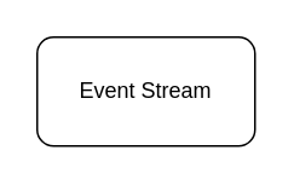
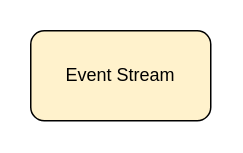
- <mxCell id="2" value="Event Stream" style="rounded=1;whiteSpace=wrap;html=1;" parent="1" vertex="1"><mxGeometry x="20" y="20" width="120" height="60" as="geometry" /></mxCell>
+ <mxCell id="2" value="Event Stream" style="rounded=1;whiteSpace=wrap;html=1;fillColor=#fff2cc;" parent="1" vertex="1"><mxGeometry x="20" y="20" width="120" height="60" as="geometry" /></mxCell>
